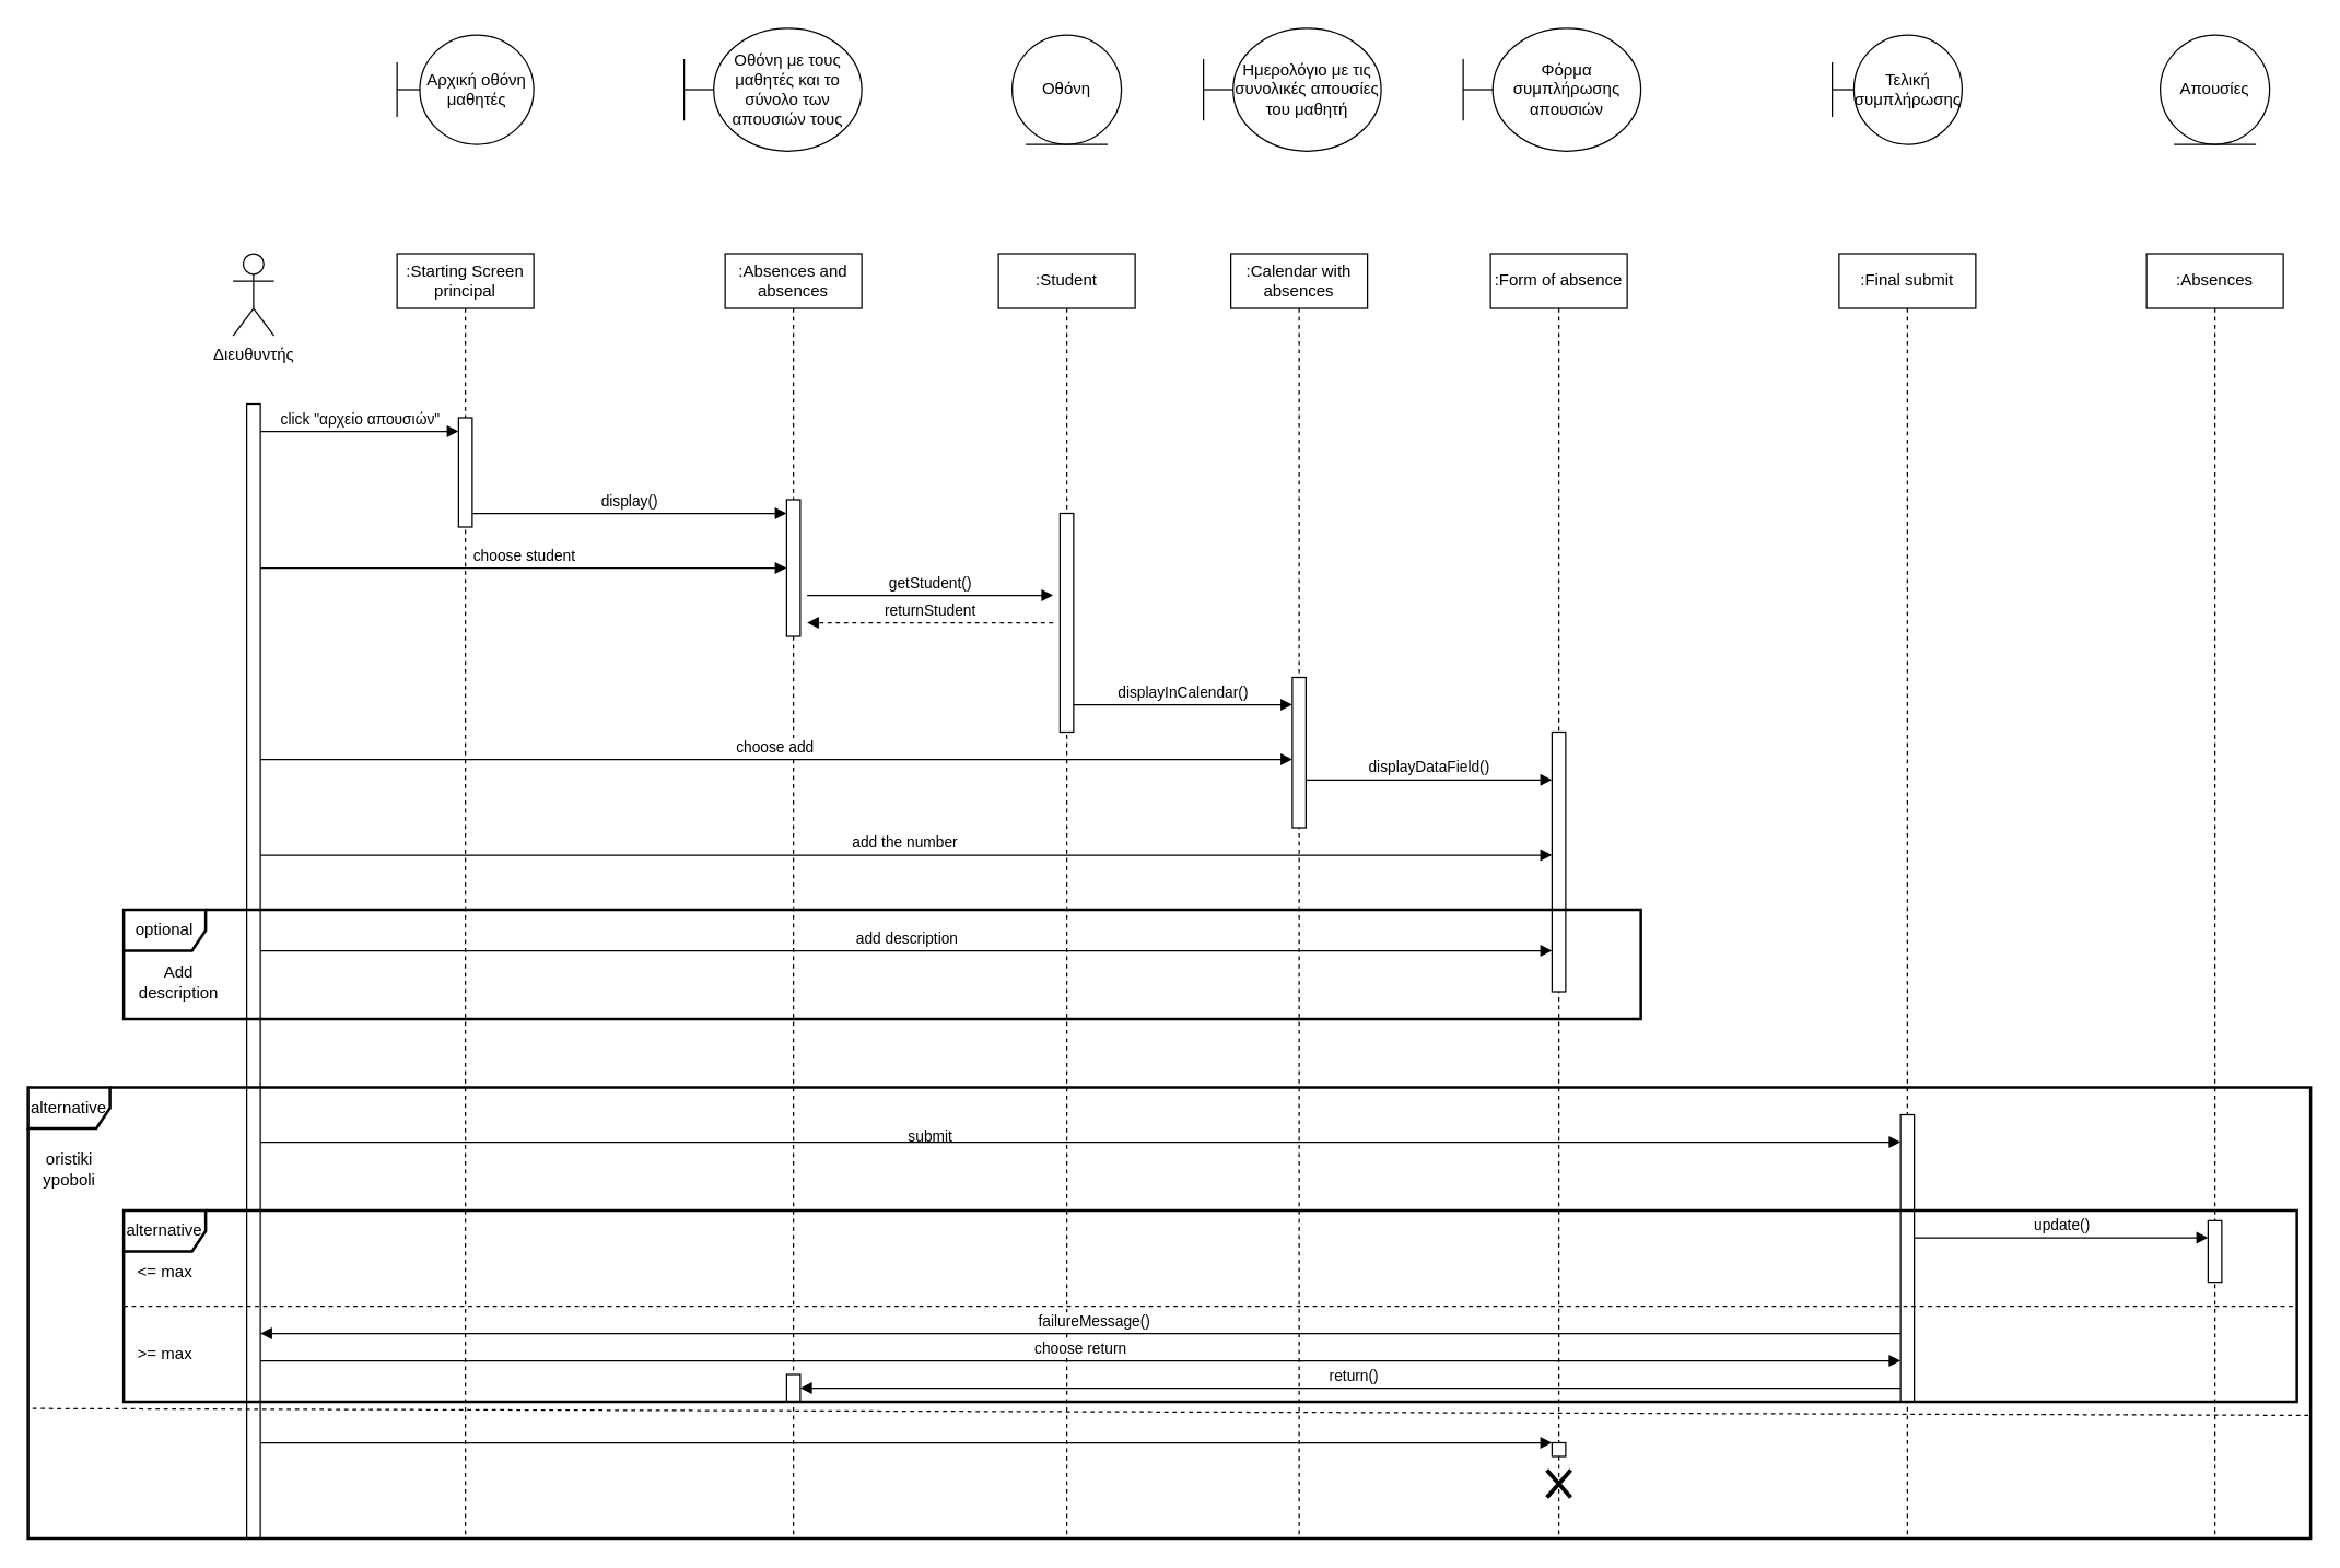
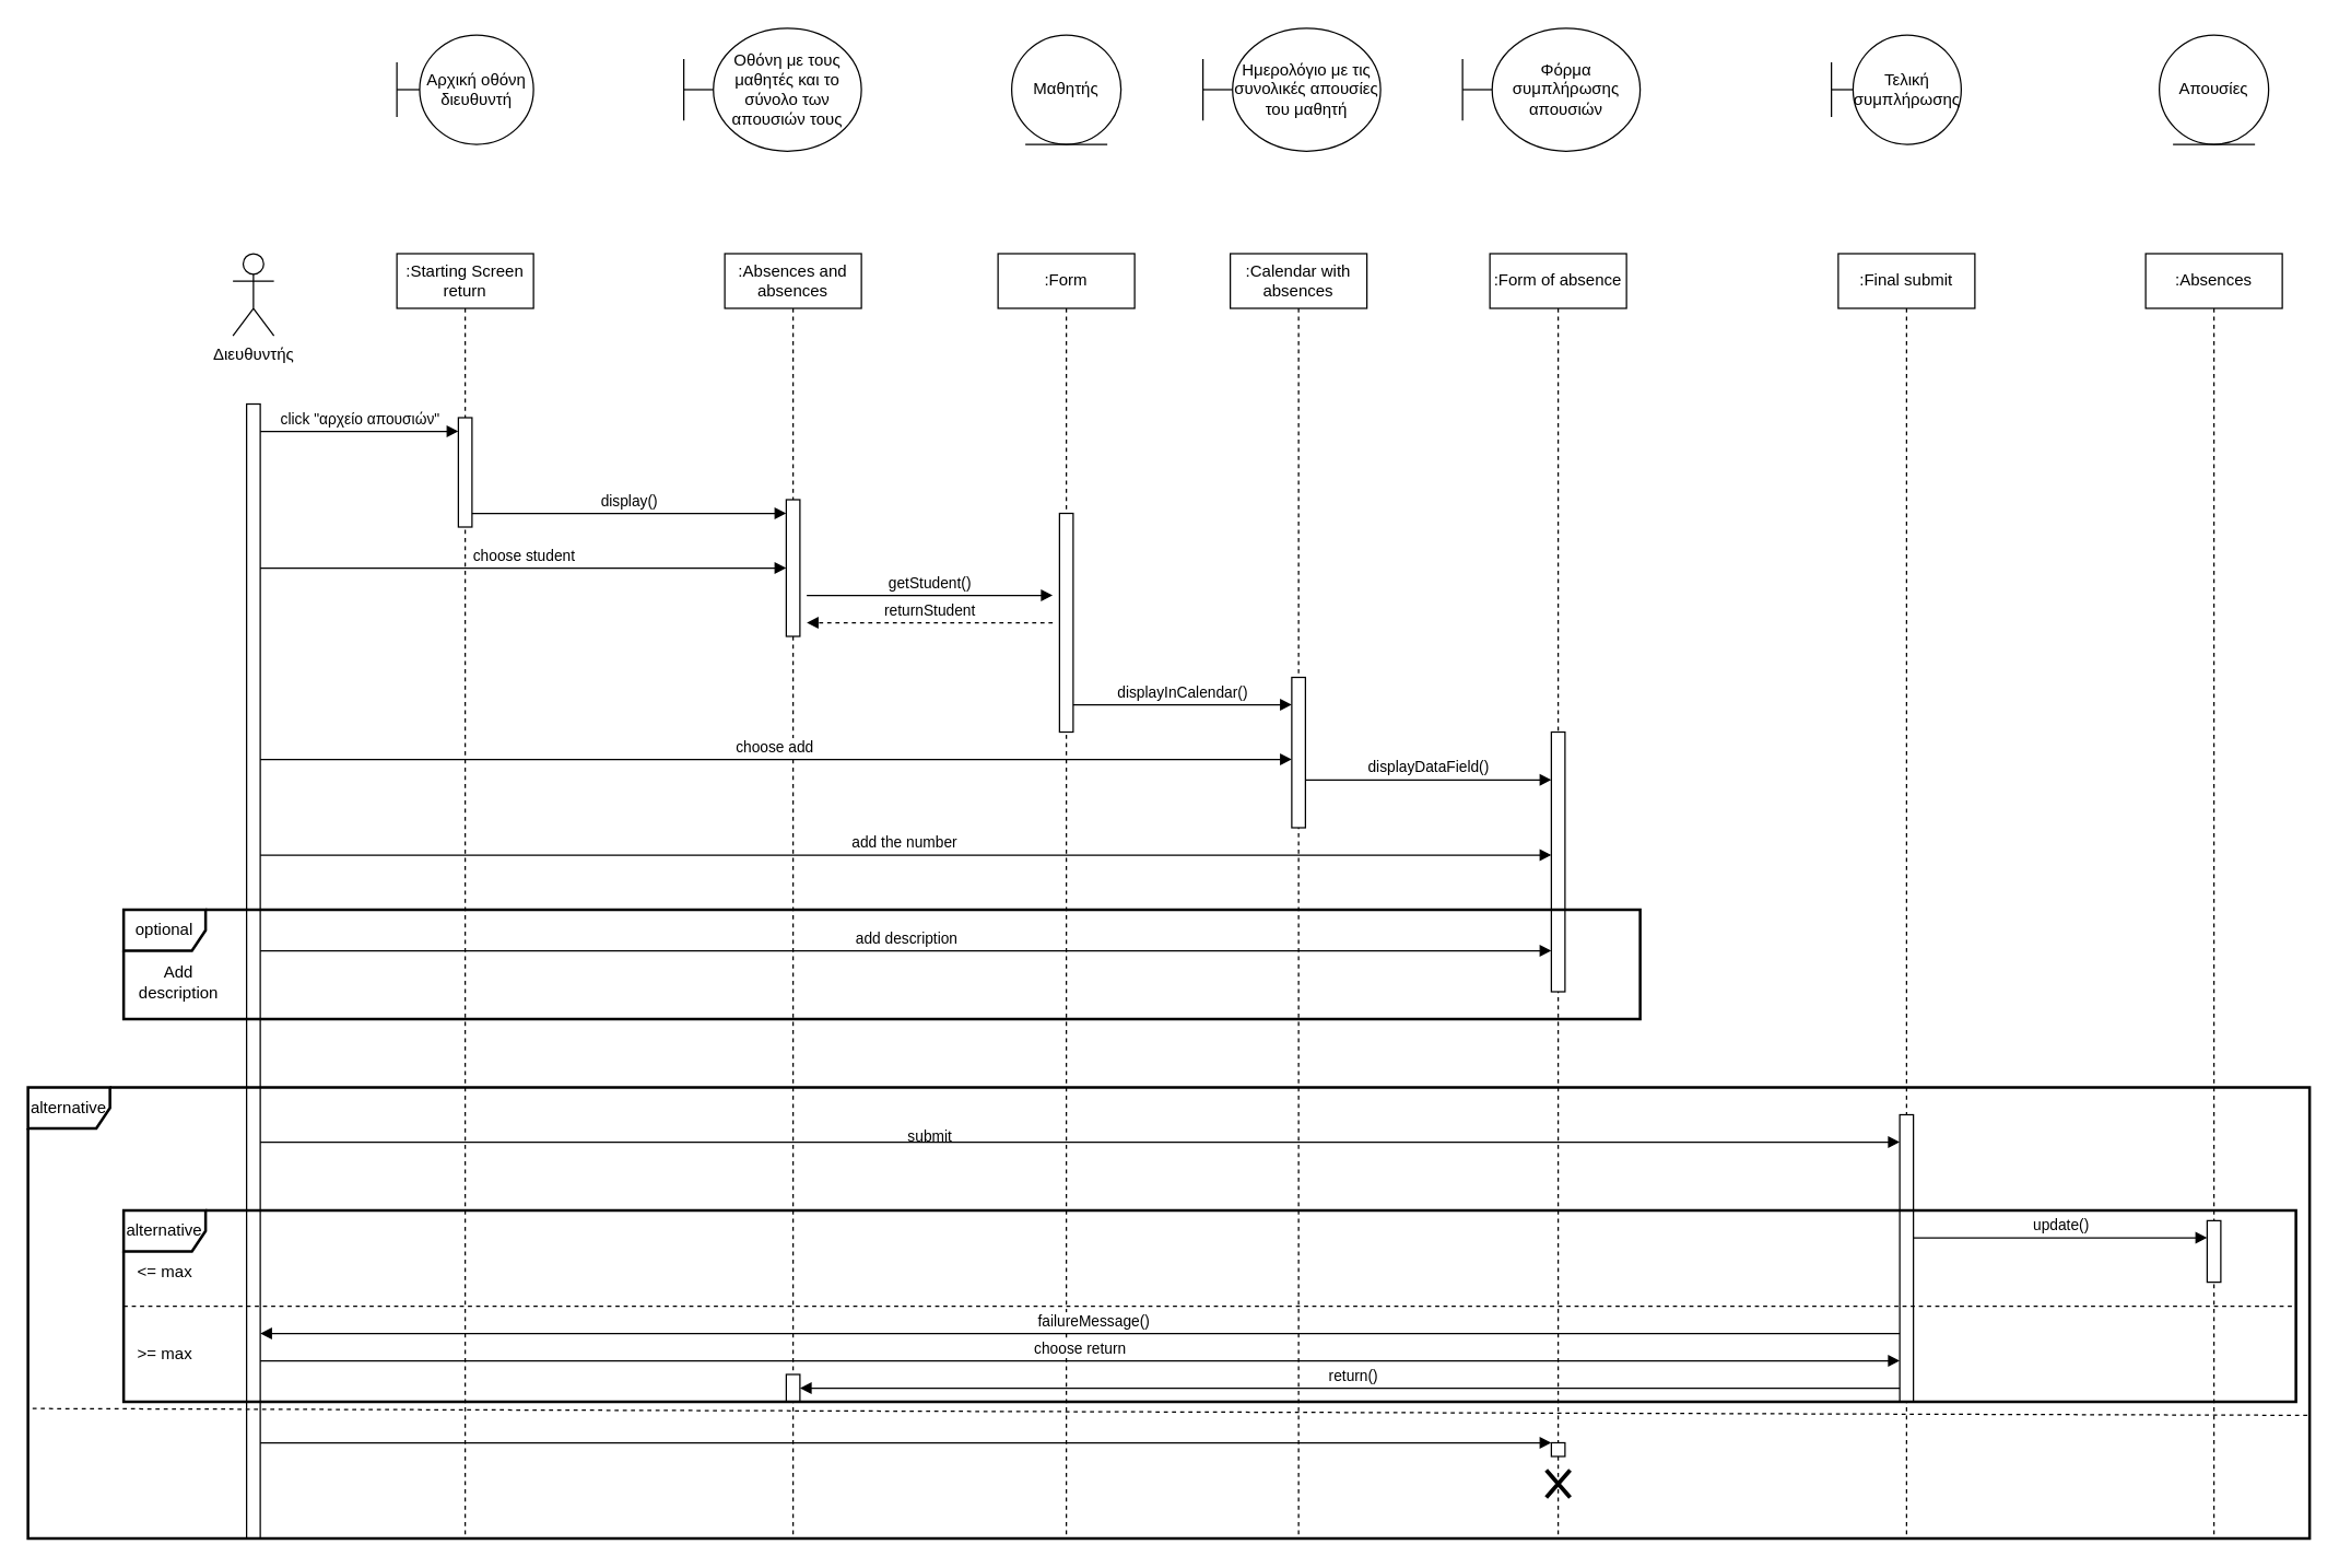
- <mxCell id="3" value="Αρχική οθόνη μαθητές" style="shape=umlBoundary;whiteSpace=wrap;html=1;" parent="1" vertex="1"><mxGeometry x="290" y="25" width="100" height="80" as="geometry" /></mxCell>
+ <mxCell id="3" value="Αρχική οθόνη διευθυντή" style="shape=umlBoundary;whiteSpace=wrap;html=1;" parent="1" vertex="1"><mxGeometry x="290" y="25" width="100" height="80" as="geometry" /></mxCell>
- <mxCell id="25" value="Οθόνη" style="ellipse;shape=umlEntity;whiteSpace=wrap;html=1;" parent="1" vertex="1"><mxGeometry x="740" y="25" width="80" height="80" as="geometry" /></mxCell>
+ <mxCell id="25" value="Μαθητής" style="ellipse;shape=umlEntity;whiteSpace=wrap;html=1;" parent="1" vertex="1"><mxGeometry x="740" y="25" width="80" height="80" as="geometry" /></mxCell>
- <mxCell id="4" value=":Starting Screen principal" style="shape=umlLifeline;perimeter=lifelinePerimeter;whiteSpace=wrap;html=1;container=1;dropTarget=0;collapsible=0;recursiveResize=0;outlineConnect=0;portConstraint=eastwest;newEdgeStyle={&quot;edgeStyle&quot;:&quot;elbowEdgeStyle&quot;,&quot;elbow&quot;:&quot;vertical&quot;,&quot;curved&quot;:0,&quot;rounded&quot;:0};" parent="1" vertex="1"><mxGeometry x="290" y="185" width="100" height="940" as="geometry" /></mxCell>
+ <mxCell id="4" value=":Starting Screen return" style="shape=umlLifeline;perimeter=lifelinePerimeter;whiteSpace=wrap;html=1;container=1;dropTarget=0;collapsible=0;recursiveResize=0;outlineConnect=0;portConstraint=eastwest;newEdgeStyle={&quot;edgeStyle&quot;:&quot;elbowEdgeStyle&quot;,&quot;elbow&quot;:&quot;vertical&quot;,&quot;curved&quot;:0,&quot;rounded&quot;:0};" parent="1" vertex="1"><mxGeometry x="290" y="185" width="100" height="940" as="geometry" /></mxCell>
- <mxCell id="26" value=":Student" style="shape=umlLifeline;perimeter=lifelinePerimeter;whiteSpace=wrap;html=1;container=1;dropTarget=0;collapsible=0;recursiveResize=0;outlineConnect=0;portConstraint=eastwest;newEdgeStyle={&quot;edgeStyle&quot;:&quot;elbowEdgeStyle&quot;,&quot;elbow&quot;:&quot;vertical&quot;,&quot;curved&quot;:0,&quot;rounded&quot;:0};size=40;" parent="1" vertex="1"><mxGeometry x="730" y="185" width="100" height="940" as="geometry" /></mxCell>
+ <mxCell id="26" value=":Form" style="shape=umlLifeline;perimeter=lifelinePerimeter;whiteSpace=wrap;html=1;container=1;dropTarget=0;collapsible=0;recursiveResize=0;outlineConnect=0;portConstraint=eastwest;newEdgeStyle={&quot;edgeStyle&quot;:&quot;elbowEdgeStyle&quot;,&quot;elbow&quot;:&quot;vertical&quot;,&quot;curved&quot;:0,&quot;rounded&quot;:0};size=40;" parent="1" vertex="1"><mxGeometry x="730" y="185" width="100" height="940" as="geometry" /></mxCell>
- <mxCell id="36" value="oristiki &lt;br&gt;ypoboli" style="text;html=1;align=center;verticalAlign=middle;resizable=0;points=[];autosize=1;strokeColor=none;fillColor=none;" parent="1" vertex="1"><mxGeometry x="20" y="835" width="60" height="40" as="geometry" /></mxCell>
